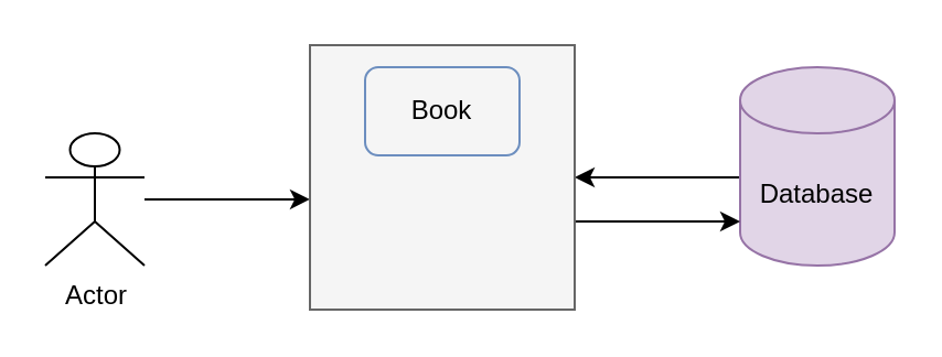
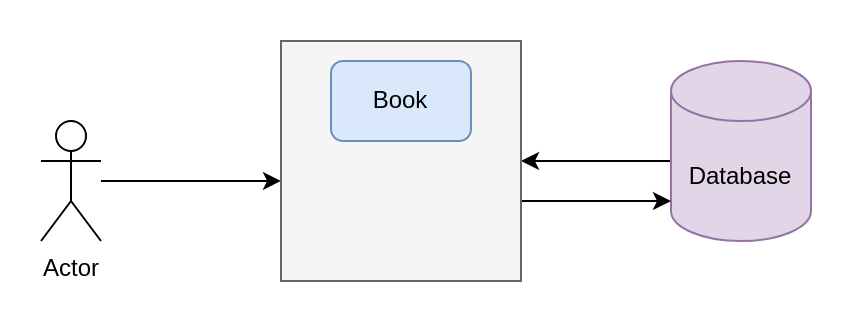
- <mxCell id="8" value="Book" style="rounded=1;whiteSpace=wrap;html=1;fillColor=#f5f5f5;strokeColor=#6c8ebf;" vertex="1" parent="1"><mxGeometry x="165" y="30" width="70" height="40" as="geometry" /></mxCell>
+ <mxCell id="8" value="Book" style="rounded=1;whiteSpace=wrap;html=1;fillColor=#dae8fc;strokeColor=#6c8ebf;" vertex="1" parent="1"><mxGeometry x="165" y="30" width="70" height="40" as="geometry" /></mxCell>
- <mxCell id="5" value="Actor" style="shape=umlActor;verticalLabelPosition=bottom;verticalAlign=top;html=1;outlineConnect=0;" vertex="1" parent="1"><mxGeometry x="20" y="60" width="45" height="60" as="geometry" /></mxCell>
+ <mxCell id="5" value="Actor" style="shape=umlActor;verticalLabelPosition=bottom;verticalAlign=top;html=1;outlineConnect=0;" vertex="1" parent="1"><mxGeometry x="20" y="60" width="30" height="60" as="geometry" /></mxCell>
